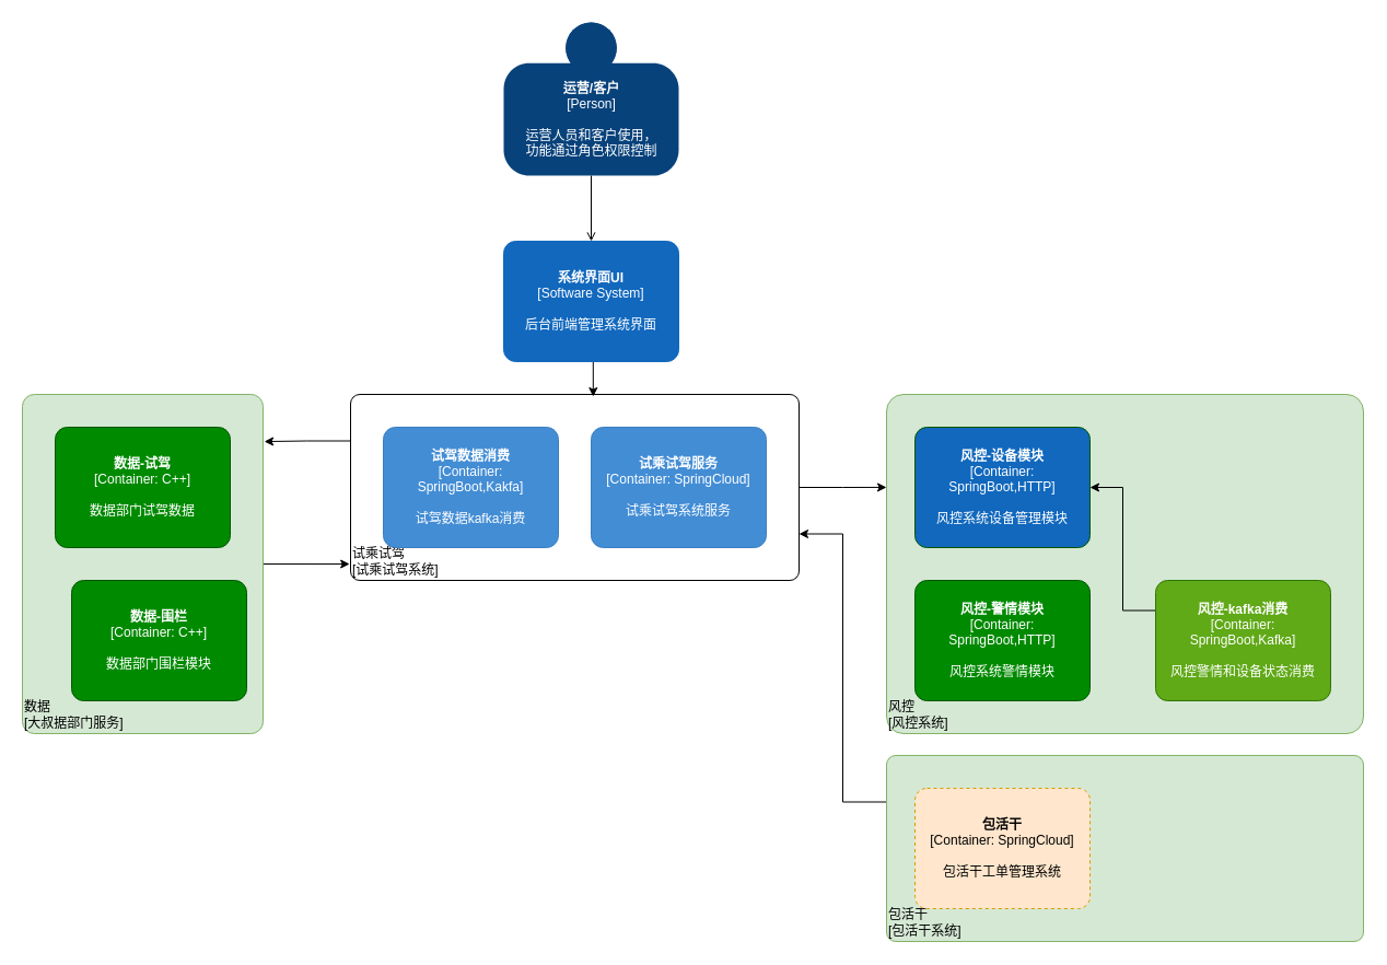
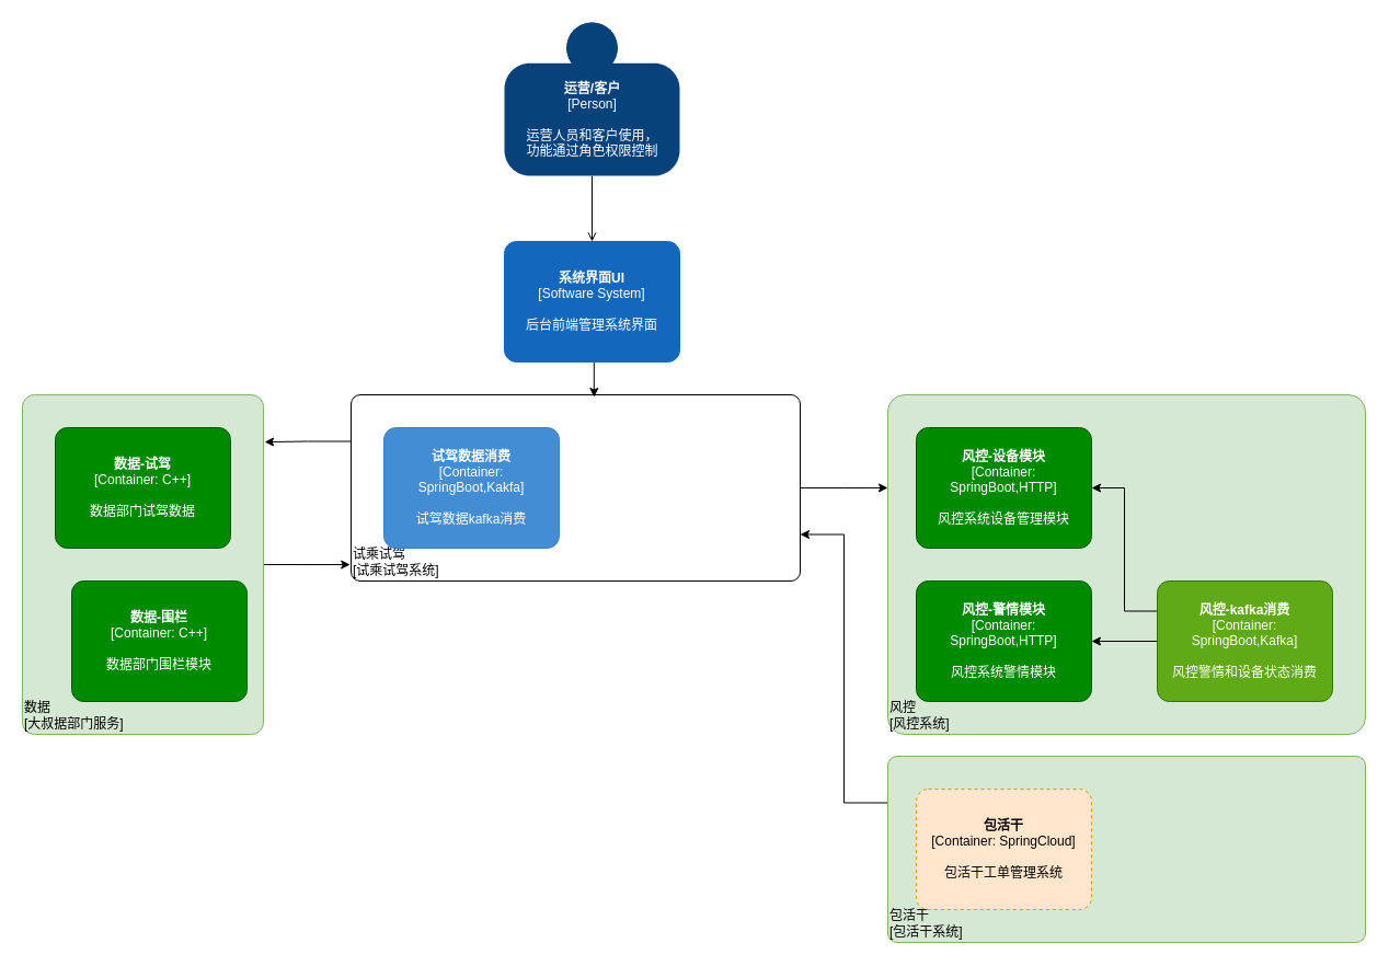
- <mxCell id="14" value="&lt;b&gt;试乘试驾服务&lt;/b&gt;&lt;div&gt;[Container: SpringCloud]&lt;/div&gt;&lt;br&gt;&lt;div&gt;试乘试驾系统服务&lt;/div&gt;" style="rounded=1;whiteSpace=wrap;html=1;labelBackgroundColor=none;fillColor=#438DD5;fontColor=#ffffff;align=center;arcSize=10;strokeColor=#3C7FC0;metaEdit=1;metaData={&quot;c4Type&quot;:{&quot;editable&quot;:false}};points=[[0.25,0,0],[0.5,0,0],[0.75,0,0],[1,0.25,0],[1,0.5,0],[1,0.75,0],[0.75,1,0],[0.5,1,0],[0.25,1,0],[0,0.75,0],[0,0.5,0],[0,0.25,0]];" vertex="1" parent="1"><mxGeometry x="540" y="390" width="160" height="110.0" as="geometry" /></mxCell>
- <mxCell id="20" value="&lt;b&gt;风控-设备模块&lt;/b&gt;&lt;div&gt;[Container: SpringBoot,HTTP]&lt;/div&gt;&lt;br&gt;&lt;div&gt;风控系统设备管理模块&lt;/div&gt;" style="rounded=1;whiteSpace=wrap;html=1;labelBackgroundColor=none;fillColor=#1168bd;align=center;arcSize=10;strokeColor=#005700;metaEdit=1;metaData={&quot;c4Type&quot;:{&quot;editable&quot;:false}};points=[[0.25,0,0],[0.5,0,0],[0.75,0,0],[1,0.25,0],[1,0.5,0],[1,0.75,0],[0.75,1,0],[0.5,1,0],[0.25,1,0],[0,0.75,0],[0,0.5,0],[0,0.25,0]];fontColor=#ffffff;" vertex="1" parent="1"><mxGeometry x="836" y="390" width="160" height="110.0" as="geometry" /></mxCell>
+ <mxCell id="20" value="&lt;b&gt;风控-设备模块&lt;/b&gt;&lt;div&gt;[Container: SpringBoot,HTTP]&lt;/div&gt;&lt;br&gt;&lt;div&gt;风控系统设备管理模块&lt;/div&gt;" style="rounded=1;whiteSpace=wrap;html=1;labelBackgroundColor=none;fillColor=#008a00;align=center;arcSize=10;strokeColor=#005700;metaEdit=1;metaData={&quot;c4Type&quot;:{&quot;editable&quot;:false}};points=[[0.25,0,0],[0.5,0,0],[0.75,0,0],[1,0.25,0],[1,0.5,0],[1,0.75,0],[0.75,1,0],[0.5,1,0],[0.25,1,0],[0,0.75,0],[0,0.5,0],[0,0.25,0]];fontColor=#ffffff;" vertex="1" parent="1"><mxGeometry x="836" y="390" width="160" height="110.0" as="geometry" /></mxCell>
+ <mxCell id="15" style="edgeStyle=orthogonalEdgeStyle;rounded=0;orthogonalLoop=1;jettySize=auto;html=1;exitX=0;exitY=0.5;exitDx=0;exitDy=0;exitPerimeter=0;entryX=1;entryY=0.5;entryDx=0;entryDy=0;entryPerimeter=0;" edge="1" parent="1" source="17" target="18"><mxGeometry relative="1" as="geometry" /></mxCell>
